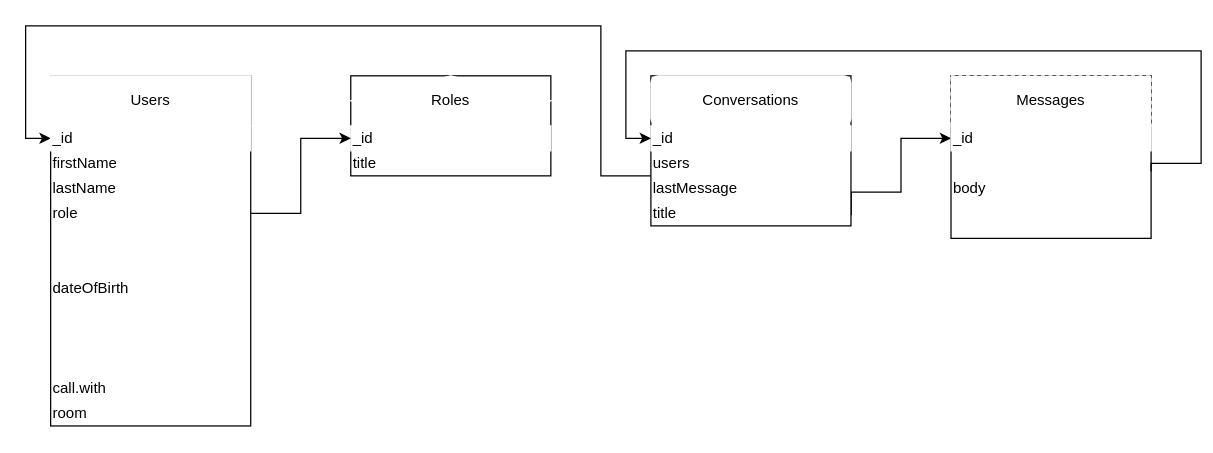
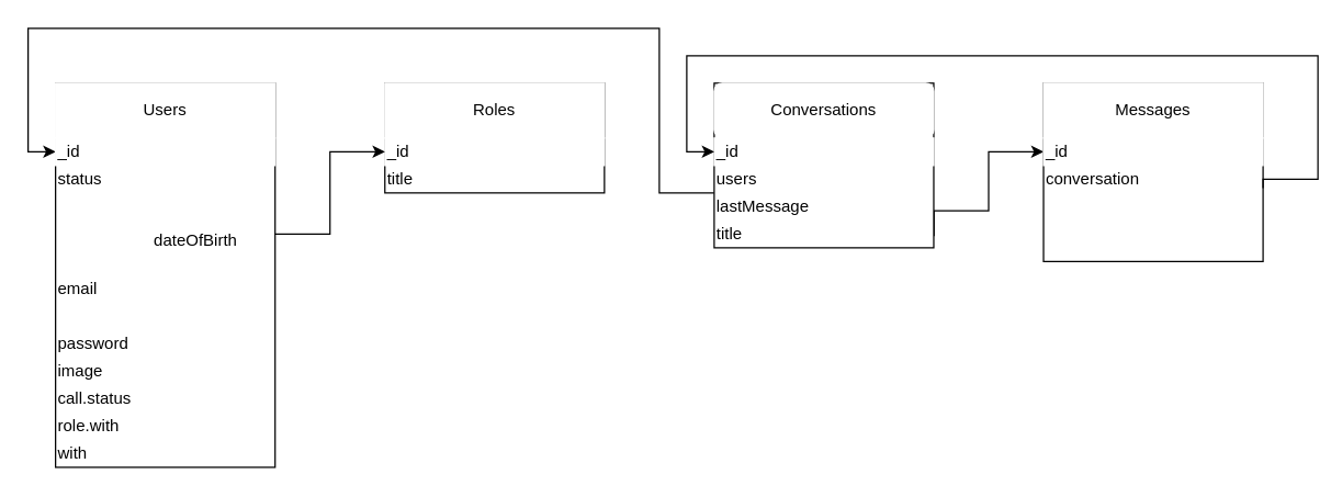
- <mxCell id="5" value="Roles" style="rhombus;whiteSpace=wrap;html=1;strokeColor=#FFFFFF;" parent="3" vertex="1"><mxGeometry x="10" y="10" width="160" height="40" as="geometry" /></mxCell>
+ <mxCell id="5" value="Roles" style="rounded=0;whiteSpace=wrap;html=1;strokeColor=#FFFFFF;" parent="3" vertex="1"><mxGeometry x="10" y="10" width="160" height="40" as="geometry" /></mxCell>
- <mxCell id="20" value="Messages" style="rounded=0;whiteSpace=wrap;html=1;strokeColor=#FFFFFF;dashed=1;" parent="11" vertex="1"><mxGeometry x="240" width="160" height="40" as="geometry" /></mxCell>
+ <mxCell id="20" value="Messages" style="rounded=0;whiteSpace=wrap;html=1;strokeColor=#FFFFFF;" parent="11" vertex="1"><mxGeometry x="240" width="160" height="40" as="geometry" /></mxCell>
- <mxCell id="26" value="firstName" style="text;html=1;strokeColor=none;fillColor=none;align=left;verticalAlign=middle;whiteSpace=wrap;rounded=0;" parent="1" vertex="1"><mxGeometry x="40" y="120" width="60" height="20" as="geometry" /></mxCell>
+ <mxCell id="26" value="status" style="text;html=1;strokeColor=none;fillColor=none;align=left;verticalAlign=middle;whiteSpace=wrap;rounded=0;" parent="1" vertex="1"><mxGeometry x="40" y="120" width="60" height="20" as="geometry" /></mxCell>
+ <mxCell id="22" value="conversation" style="text;html=1;strokeColor=none;fillColor=none;align=left;verticalAlign=middle;whiteSpace=wrap;rounded=0;" parent="11" vertex="1"><mxGeometry x="240" y="60" width="80" height="20" as="geometry" /></mxCell>
- <mxCell id="27" value="lastName" style="text;html=1;strokeColor=none;fillColor=none;align=left;verticalAlign=middle;whiteSpace=wrap;rounded=0;" parent="1" vertex="1"><mxGeometry x="40" y="140" width="60" height="20" as="geometry" /></mxCell>
- <mxCell id="23" value="body" style="text;html=1;strokeColor=none;fillColor=none;align=left;verticalAlign=middle;whiteSpace=wrap;rounded=0;" parent="11" vertex="1"><mxGeometry x="240" y="80" width="80" height="20" as="geometry" /></mxCell>
- <mxCell id="28" value="role" style="text;html=1;strokeColor=none;fillColor=none;align=left;verticalAlign=middle;whiteSpace=wrap;rounded=0;" parent="1" vertex="1"><mxGeometry x="40" y="160" width="60" height="20" as="geometry" /></mxCell>
+ <mxCell id="29" value="email" style="text;html=1;strokeColor=none;fillColor=none;align=left;verticalAlign=middle;whiteSpace=wrap;rounded=0;" parent="1" vertex="1"><mxGeometry x="40" y="200" width="70" height="20" as="geometry" /></mxCell>
- <mxCell id="30" value="dateOfBirth" style="text;html=1;strokeColor=none;fillColor=none;align=left;verticalAlign=middle;whiteSpace=wrap;rounded=0;" parent="1" vertex="1"><mxGeometry x="40" y="220" width="70" height="20" as="geometry" /></mxCell>
+ <mxCell id="30" value="dateOfBirth" style="text;html=1;strokeColor=none;fillColor=none;align=left;verticalAlign=middle;whiteSpace=wrap;rounded=0;" parent="1" vertex="1"><mxGeometry x="110" y="165" width="70" height="20" as="geometry" /></mxCell>
+ <mxCell id="31" value="password" style="text;html=1;strokeColor=none;fillColor=none;align=left;verticalAlign=middle;whiteSpace=wrap;rounded=0;" parent="1" vertex="1"><mxGeometry x="40" y="240" width="70" height="20" as="geometry" /></mxCell>
+ <mxCell id="32" value="image" style="text;html=1;strokeColor=none;fillColor=none;align=left;verticalAlign=middle;whiteSpace=wrap;rounded=0;" parent="1" vertex="1"><mxGeometry x="40" y="260" width="60" height="20" as="geometry" /></mxCell>
+ <mxCell id="33" value="call.status" style="text;html=1;strokeColor=none;fillColor=none;align=left;verticalAlign=middle;whiteSpace=wrap;rounded=0;" vertex="1" parent="1"><mxGeometry x="40" y="280" width="70" height="20" as="geometry" /></mxCell>
- <mxCell id="35" value="call.with" style="text;html=1;strokeColor=none;fillColor=none;align=left;verticalAlign=middle;whiteSpace=wrap;rounded=0;" vertex="1" parent="1"><mxGeometry x="40" y="300" width="60" height="20" as="geometry" /></mxCell>
+ <mxCell id="35" value="role.with" style="text;html=1;strokeColor=none;fillColor=none;align=left;verticalAlign=middle;whiteSpace=wrap;rounded=0;" vertex="1" parent="1"><mxGeometry x="40" y="300" width="60" height="20" as="geometry" /></mxCell>
- <mxCell id="36" value="room" style="text;html=1;strokeColor=none;fillColor=none;align=left;verticalAlign=middle;whiteSpace=wrap;rounded=0;" vertex="1" parent="1"><mxGeometry x="40" y="320" width="60" height="20" as="geometry" /></mxCell>
+ <mxCell id="36" value="with" style="text;html=1;strokeColor=none;fillColor=none;align=left;verticalAlign=middle;whiteSpace=wrap;rounded=0;" vertex="1" parent="1"><mxGeometry x="40" y="320" width="60" height="20" as="geometry" /></mxCell>
